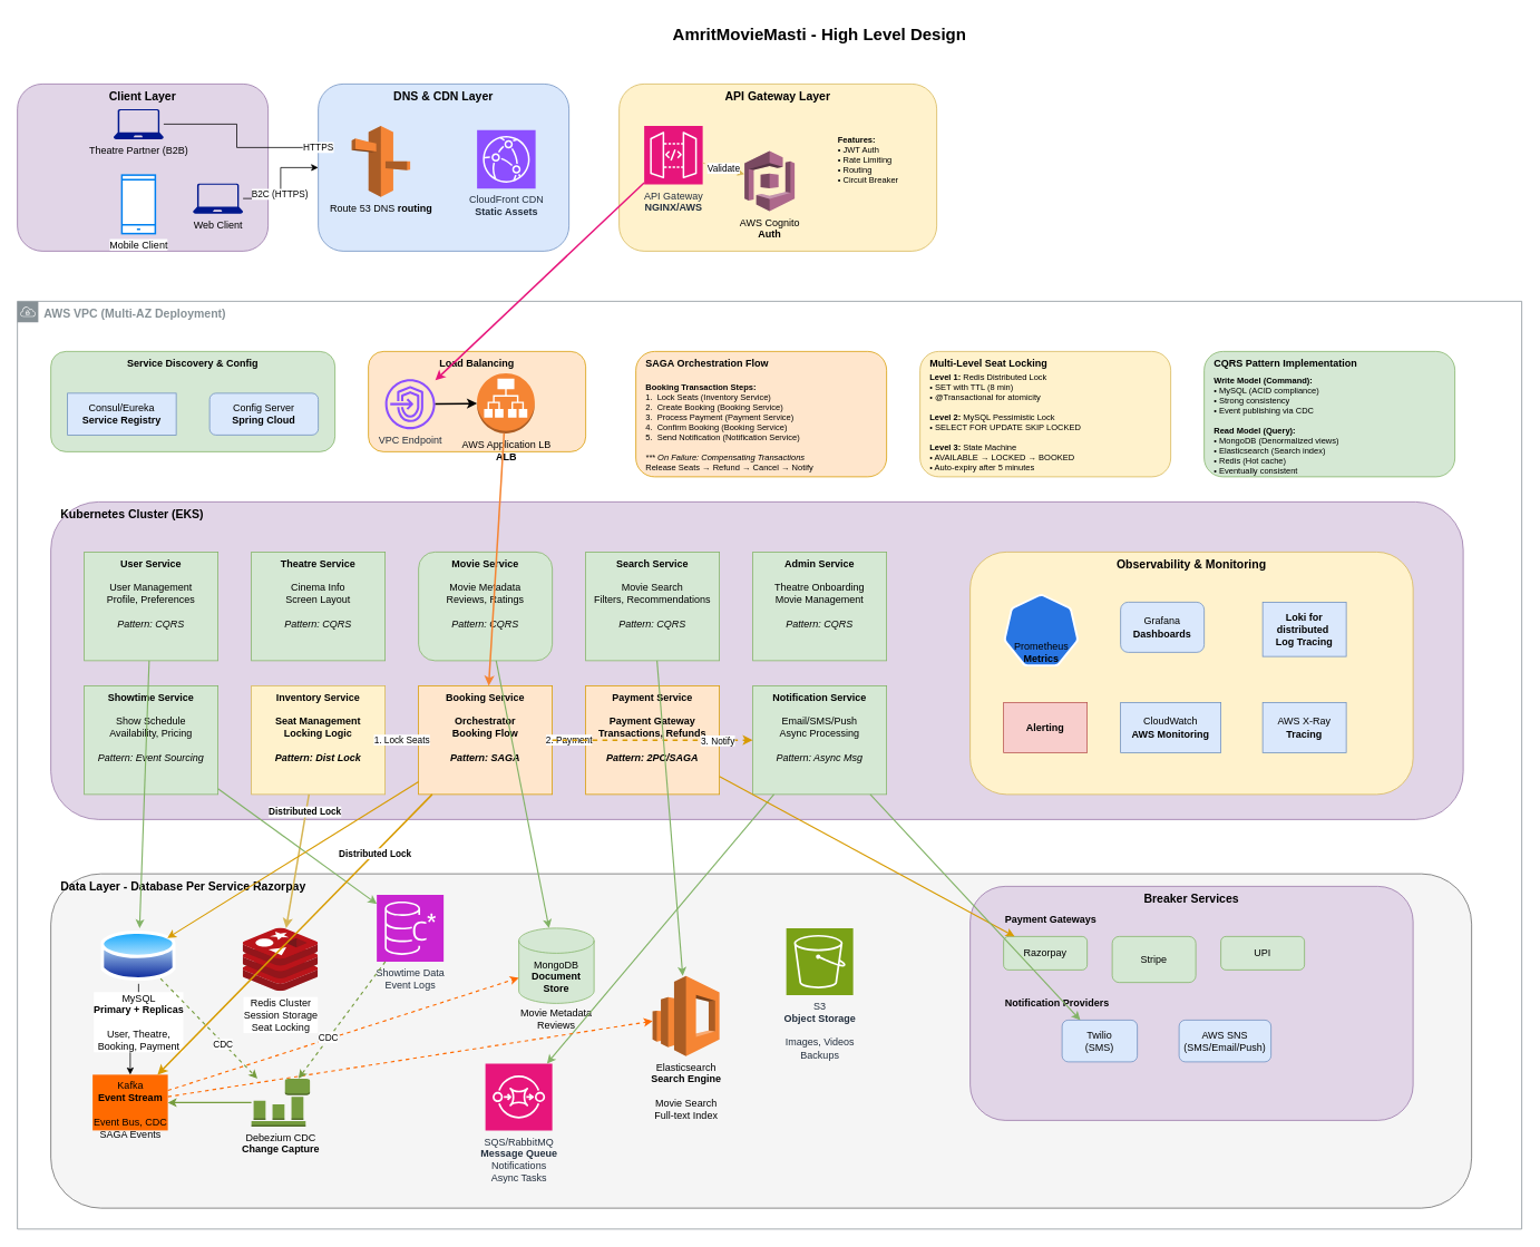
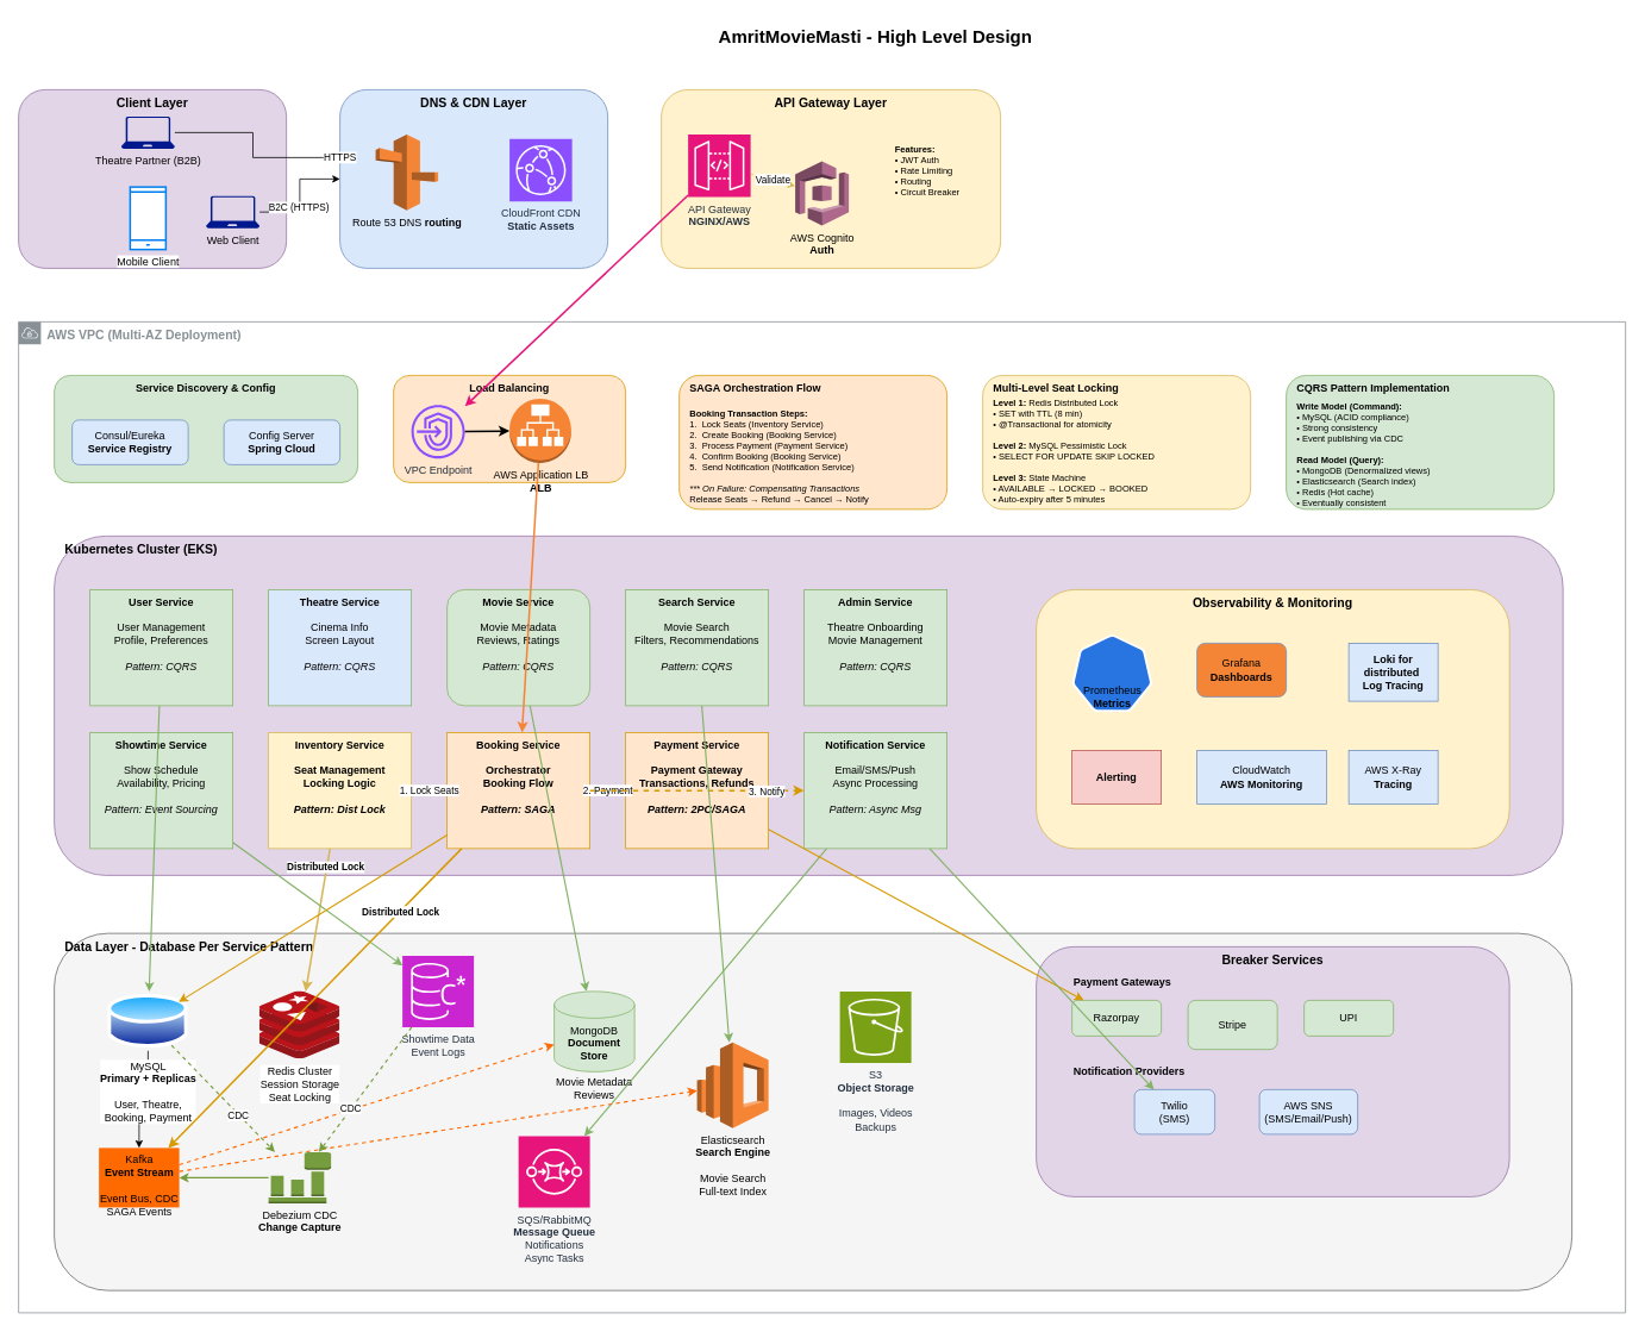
- <mxCell id="21" value="Consul/Eureka&lt;br&gt;&lt;b&gt;Service Registry&lt;/b&gt;" style="whiteSpace=wrap;html=1;fillColor=#dae8fc;strokeColor=#6c8ebf;rounded=0;" parent="1" vertex="1"><mxGeometry x="80" y="470" width="130" height="50" as="geometry" /></mxCell>
+ <mxCell id="21" value="Consul/Eureka&lt;br&gt;&lt;b&gt;Service Registry&lt;/b&gt;" style="rounded=1;whiteSpace=wrap;html=1;fillColor=#dae8fc;strokeColor=#6c8ebf;" parent="1" vertex="1"><mxGeometry x="80" y="470" width="130" height="50" as="geometry" /></mxCell>
- <mxCell id="30" value="&lt;b&gt;Theatre Service&lt;/b&gt;&lt;br&gt;&lt;br&gt;Cinema Info&lt;br&gt;Screen Layout&lt;br&gt;&lt;br&gt;&lt;i&gt;Pattern: CQRS&lt;/i&gt;" style="rounded=0;whiteSpace=wrap;html=1;fillColor=#d5e8d4;strokeColor=#82b366;align=center;verticalAlign=top;" parent="1" vertex="1"><mxGeometry x="300" y="660" width="160" height="130" as="geometry" /></mxCell>
+ <mxCell id="30" value="&lt;b&gt;Theatre Service&lt;/b&gt;&lt;br&gt;&lt;br&gt;Cinema Info&lt;br&gt;Screen Layout&lt;br&gt;&lt;br&gt;&lt;i&gt;Pattern: CQRS&lt;/i&gt;" style="rounded=0;whiteSpace=wrap;html=1;fillColor=#dae8fc;strokeColor=#82b366;align=center;verticalAlign=top;" parent="1" vertex="1"><mxGeometry x="300" y="660" width="160" height="130" as="geometry" /></mxCell>
- <mxCell id="72" value="Grafana&lt;br&gt;&lt;b&gt;Dashboards&lt;/b&gt;" style="rounded=1;whiteSpace=wrap;html=1;fillColor=#dae8fc;strokeColor=#6c8ebf;" parent="1" vertex="1"><mxGeometry x="1340" y="720" width="100" height="60" as="geometry" /></mxCell>
+ <mxCell id="72" value="Grafana&lt;br&gt;&lt;b&gt;Dashboards&lt;/b&gt;" style="rounded=1;whiteSpace=wrap;html=1;fillColor=#f58536;strokeColor=#6c8ebf;" parent="1" vertex="1"><mxGeometry x="1340" y="720" width="100" height="60" as="geometry" /></mxCell>
- <mxCell id="75" value="CloudWatch&lt;br&gt;&lt;b&gt;AWS Monitoring&lt;/b&gt;" style="rounded=0;whiteSpace=wrap;html=1;fillColor=#dae8fc;strokeColor=#6c8ebf;" parent="1" vertex="1"><mxGeometry x="1340" y="840" width="120" height="60" as="geometry" /></mxCell>
+ <mxCell id="75" value="CloudWatch&lt;br&gt;&lt;b&gt;AWS Monitoring&lt;/b&gt;" style="rounded=0;whiteSpace=wrap;html=1;fillColor=#dae8fc;strokeColor=#6c8ebf;" parent="1" vertex="1"><mxGeometry x="1340" y="840" width="145" height="60" as="geometry" /></mxCell>
- <mxCell id="44" value="Data Layer - Database Per Service Razorpay" style="rounded=1;whiteSpace=wrap;html=1;fillColor=#f5f5f5;strokeColor=#666666;verticalAlign=top;align=left;spacingLeft=10;fontStyle=1;fontSize=14;" parent="1" vertex="1"><mxGeometry x="60" y="1045" width="1700" height="400" as="geometry" /></mxCell>
+ <mxCell id="44" value="Data Layer - Database Per Service Pattern" style="rounded=1;whiteSpace=wrap;html=1;fillColor=#f5f5f5;strokeColor=#666666;verticalAlign=top;align=left;spacingLeft=10;fontStyle=1;fontSize=14;" parent="1" vertex="1"><mxGeometry x="60" y="1045" width="1700" height="400" as="geometry" /></mxCell>
